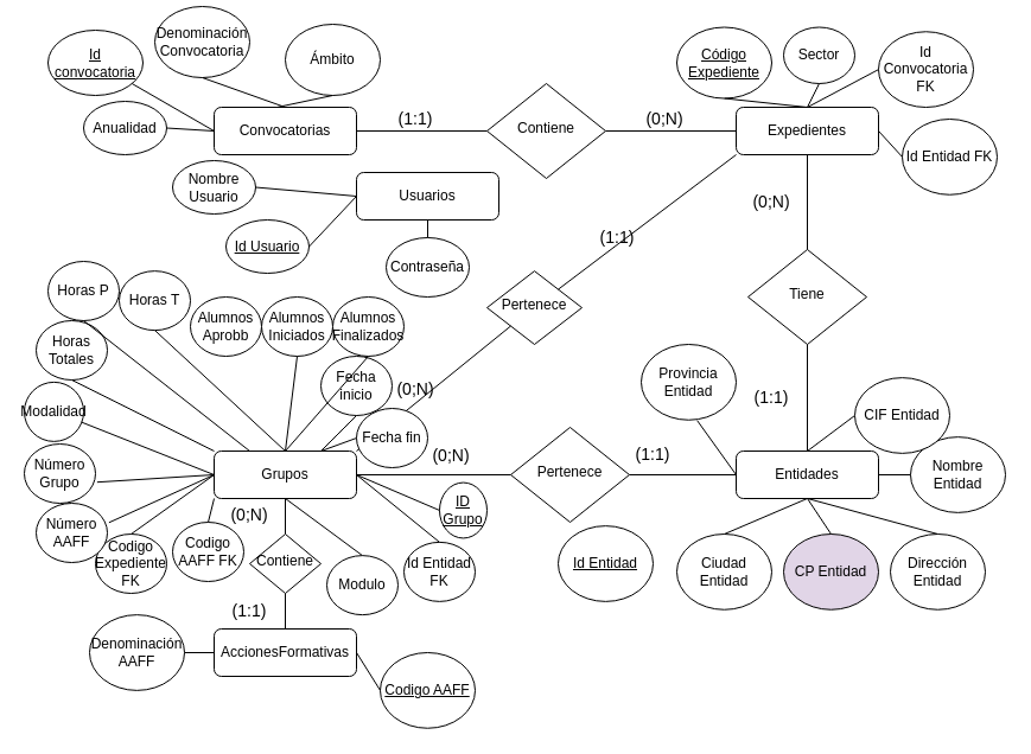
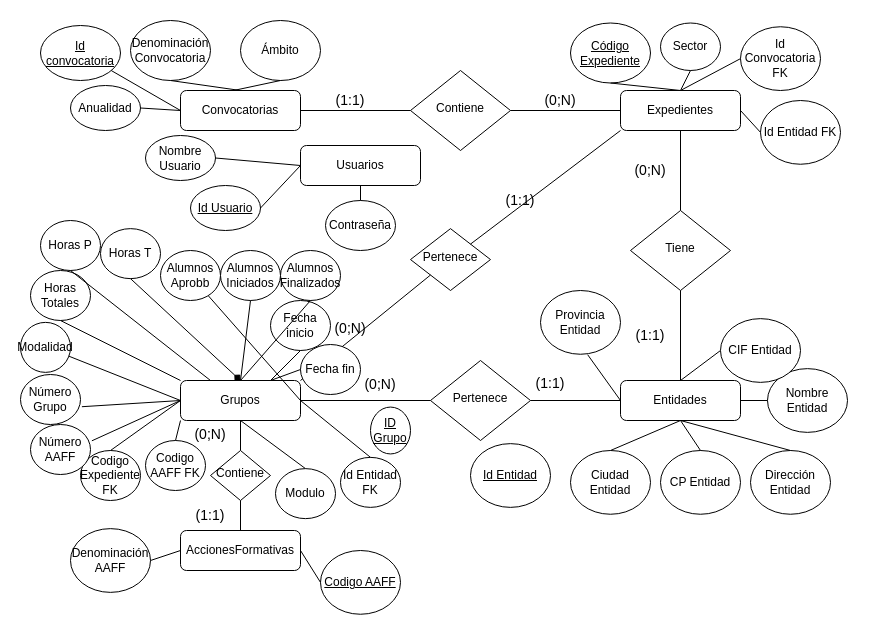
- <mxCell id="9" value="Denominación&lt;br&gt;Convocatoria" style="ellipse;whiteSpace=wrap;html=1;" parent="1" vertex="1"><mxGeometry x="130" y="5" width="80" height="60" as="geometry" /></mxCell>
+ <mxCell id="9" value="Denominación&lt;br&gt;Convocatoria" style="ellipse;whiteSpace=wrap;html=1;" parent="1" vertex="1"><mxGeometry x="130" y="20" width="80" height="60" as="geometry" /></mxCell>
- <mxCell id="92" value="" style="endArrow=none;html=1;fontSize=14;entryX=0.5;entryY=0;entryDx=0;entryDy=0;exitX=0.5;exitY=1;exitDx=0;exitDy=0;" parent="1" source="84" target="6" edge="1"><mxGeometry width="50" height="50" relative="1" as="geometry"><mxPoint x="165" y="500.01" as="sourcePoint" /><mxPoint x="240" y="460.01" as="targetPoint" /></mxGeometry></mxCell>
+ <mxCell id="92" value="" style="endArrow=diamond;html=1;fontSize=14;entryX=0.5;entryY=0;entryDx=0;entryDy=0;exitX=0.5;exitY=1;exitDx=0;exitDy=0;" parent="1" source="84" target="6" edge="1"><mxGeometry width="50" height="50" relative="1" as="geometry"><mxPoint x="165" y="500.01" as="sourcePoint" /><mxPoint x="240" y="460.01" as="targetPoint" /></mxGeometry></mxCell>
- <mxCell id="86" value="" style="endArrow=none;html=1;fontSize=14;entryX=0;entryY=0.5;entryDx=0;entryDy=0;exitX=1;exitY=0.5;exitDx=0;exitDy=0;" parent="1" source="6" target="72" edge="1"><mxGeometry width="50" height="50" relative="1" as="geometry"><mxPoint x="442.5" y="520" as="sourcePoint" /><mxPoint x="517.5" y="480" as="targetPoint" /></mxGeometry></mxCell>
+ <mxCell id="86" value="" style="endArrow=none;html=1;fontSize=14;exitX=1;exitY=0.5;exitDx=0;exitDy=0;" parent="1" source="6" target="93" edge="1"><mxGeometry width="50" height="50" relative="1" as="geometry"><mxPoint x="442.5" y="520" as="sourcePoint" /><mxPoint x="517.5" y="480" as="targetPoint" /></mxGeometry></mxCell>
- <mxCell id="35" value="CP Entidad" style="ellipse;whiteSpace=wrap;html=1;fillColor=#e1d5e7;" parent="1" vertex="1"><mxGeometry x="660" y="450" width="80" height="63.75" as="geometry" /></mxCell>
+ <mxCell id="35" value="CP Entidad" style="ellipse;whiteSpace=wrap;html=1;" parent="1" vertex="1"><mxGeometry x="660" y="450" width="80" height="63.75" as="geometry" /></mxCell>
- <mxCell id="67" value="Denominación AAFF" style="ellipse;whiteSpace=wrap;html=1;" parent="1" vertex="1"><mxGeometry x="75" y="518.13" width="80" height="63.75" as="geometry" /></mxCell>
+ <mxCell id="67" value="Denominación AAFF" style="ellipse;whiteSpace=wrap;html=1;" parent="1" vertex="1"><mxGeometry x="70" y="528.13" width="80" height="63.75" as="geometry" /></mxCell>
